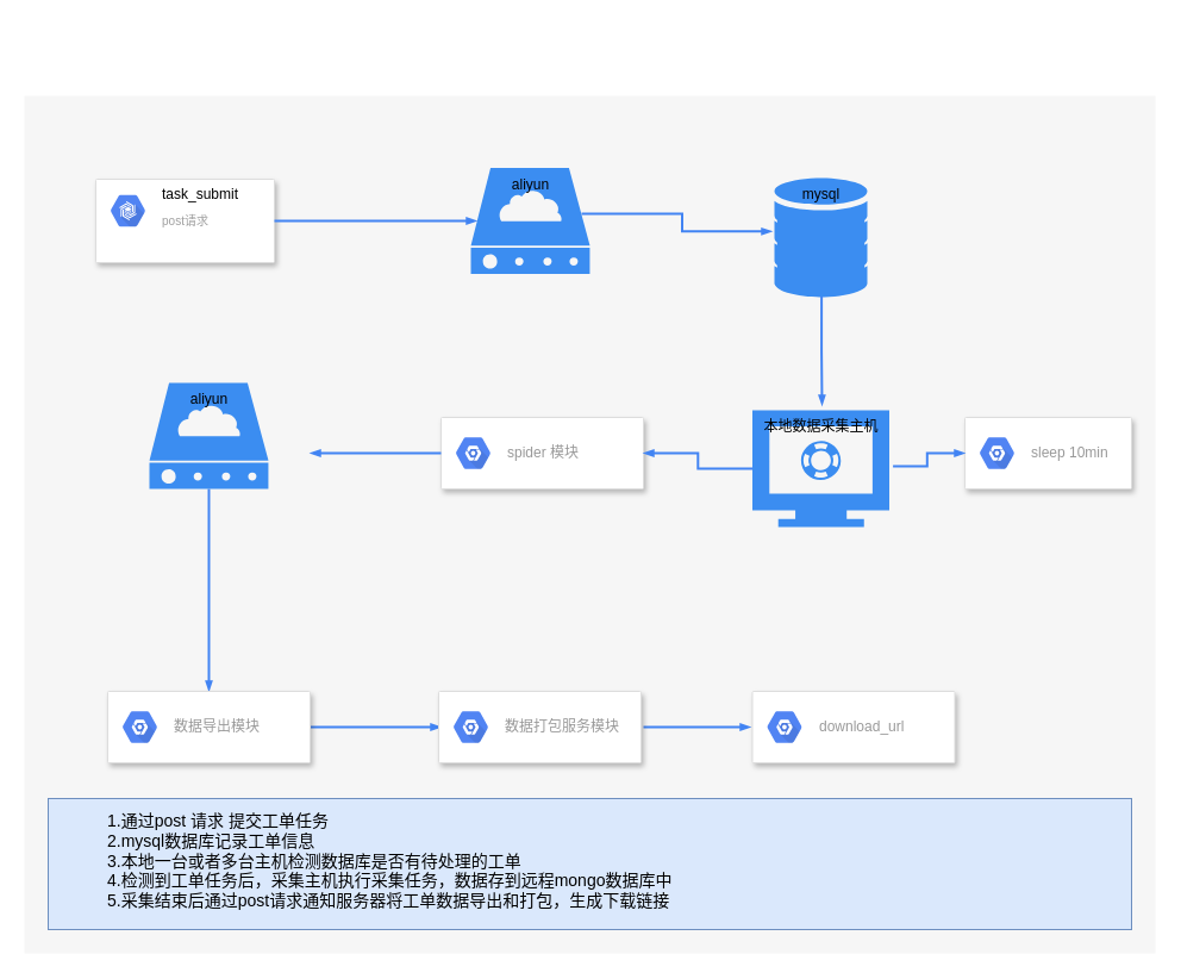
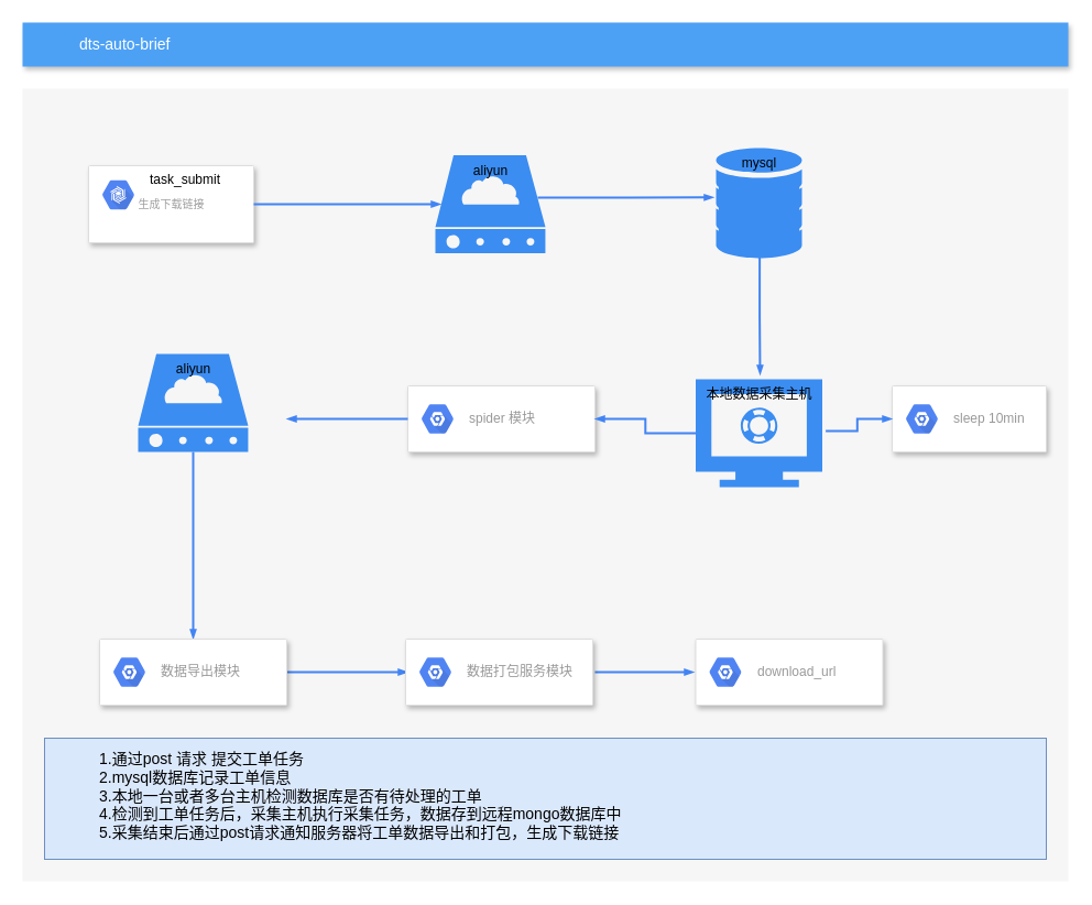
+ <mxCell id="3" value="dts-auto-brief" style="fillColor=#4DA1F5;strokeColor=none;shadow=1;gradientColor=none;fontSize=14;align=left;spacingLeft=50;fontColor=#ffffff;html=1;" parent="1" vertex="1"><mxGeometry x="20" y="20" width="950" height="40" as="geometry" /></mxCell>
- <mxCell id="4" value="post请求" style="strokeColor=#dddddd;fillColor=#ffffff;shadow=1;strokeWidth=1;rounded=1;absoluteArcSize=1;arcSize=2;fontSize=10;fontColor=#9E9E9E;align=center;html=1;" parent="1" vertex="1"><mxGeometry x="80" y="150" width="150" height="70" as="geometry" /></mxCell>
+ <mxCell id="4" value="生成下载链接" style="strokeColor=#dddddd;fillColor=#ffffff;shadow=1;strokeWidth=1;rounded=1;absoluteArcSize=1;arcSize=2;fontSize=10;fontColor=#9E9E9E;align=center;html=1;" parent="1" vertex="1"><mxGeometry x="80" y="150" width="150" height="70" as="geometry" /></mxCell>
- <mxCell id="8" value="mysql" style="html=1;aspect=fixed;strokeColor=none;shadow=0;align=center;verticalAlign=top;fillColor=#3B8DF1;shape=mxgraph.gcp2.database_2" vertex="1" parent="1"><mxGeometry x="650" y="149" width="78" height="100" as="geometry" /></mxCell>
+ <mxCell id="8" value="mysql" style="html=1;aspect=fixed;strokeColor=none;shadow=0;align=center;verticalAlign=top;fillColor=#3B8DF1;shape=mxgraph.gcp2.database_2" vertex="1" parent="1"><mxGeometry x="650" y="134" width="78" height="100" as="geometry" /></mxCell>
